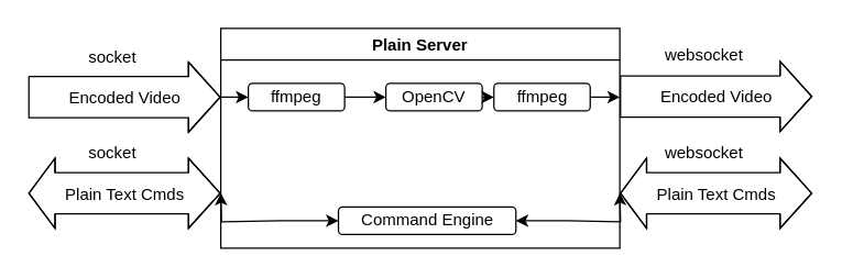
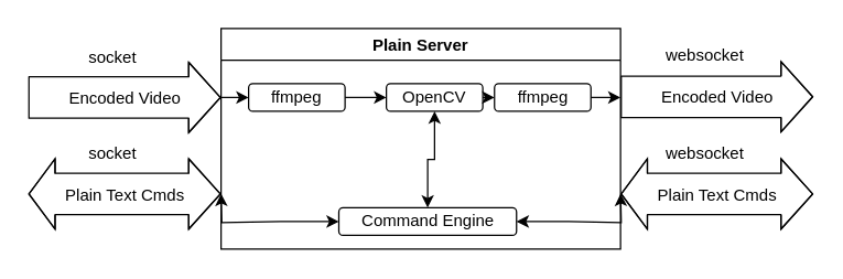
+ <mxCell id="12" style="edgeStyle=orthogonalEdgeStyle;rounded=0;orthogonalLoop=1;jettySize=auto;html=1;exitX=0.5;exitY=0;exitDx=0;exitDy=0;entryX=0.5;entryY=1;entryDx=0;entryDy=0;startArrow=classic;startFill=1;endArrow=classic;endFill=1;" edge="1" parent="6" source="13" target="9"><mxGeometry relative="1" as="geometry" /></mxCell>
